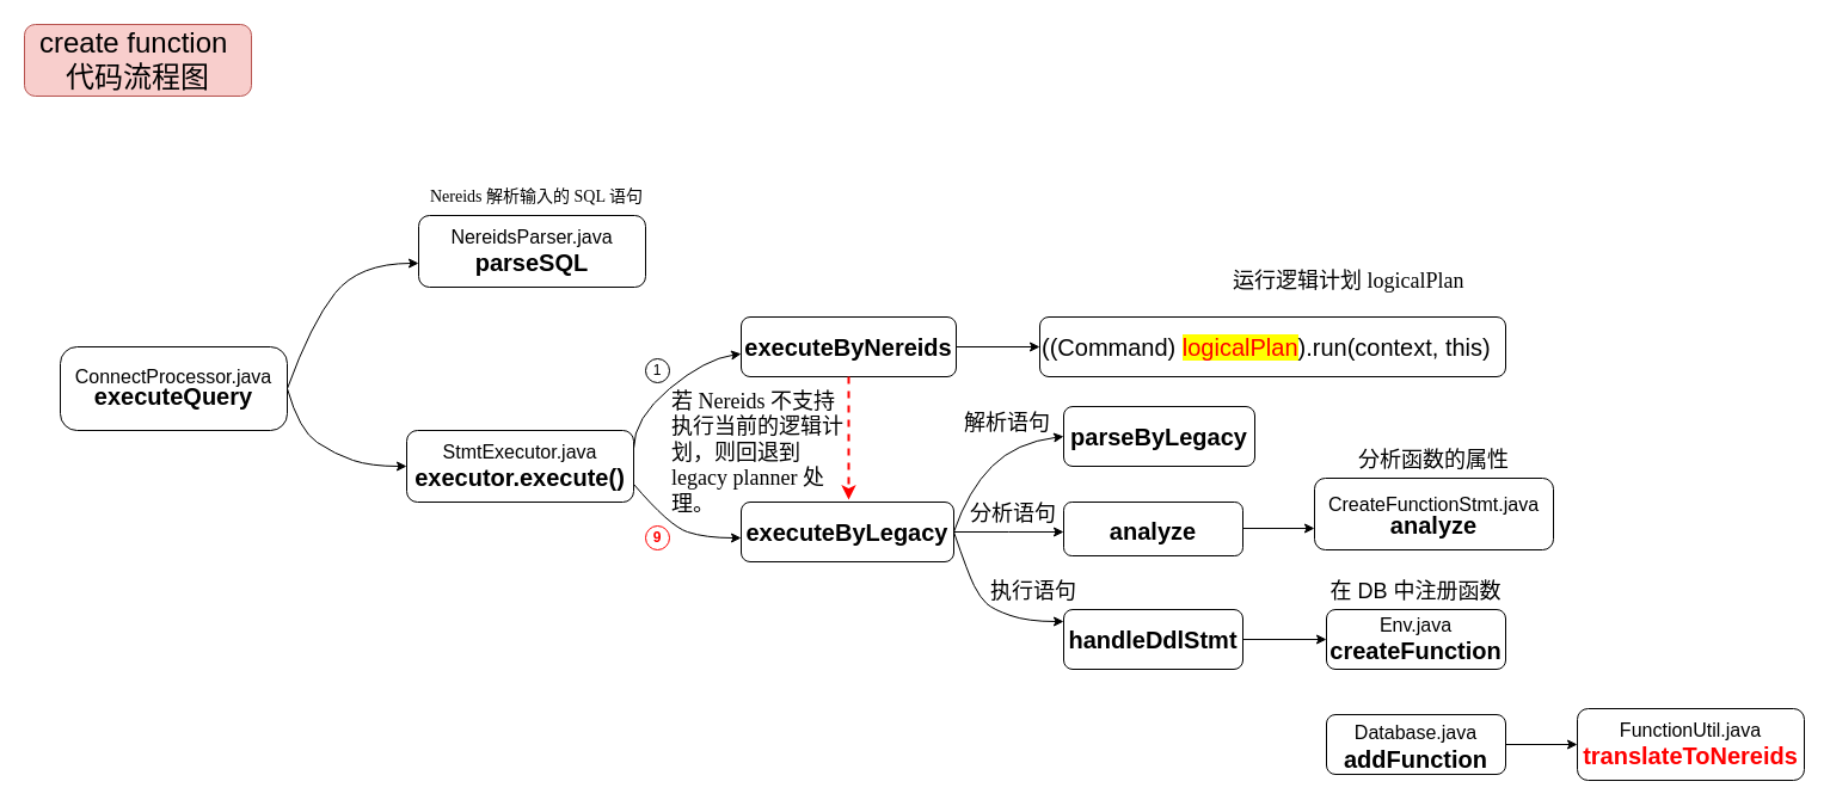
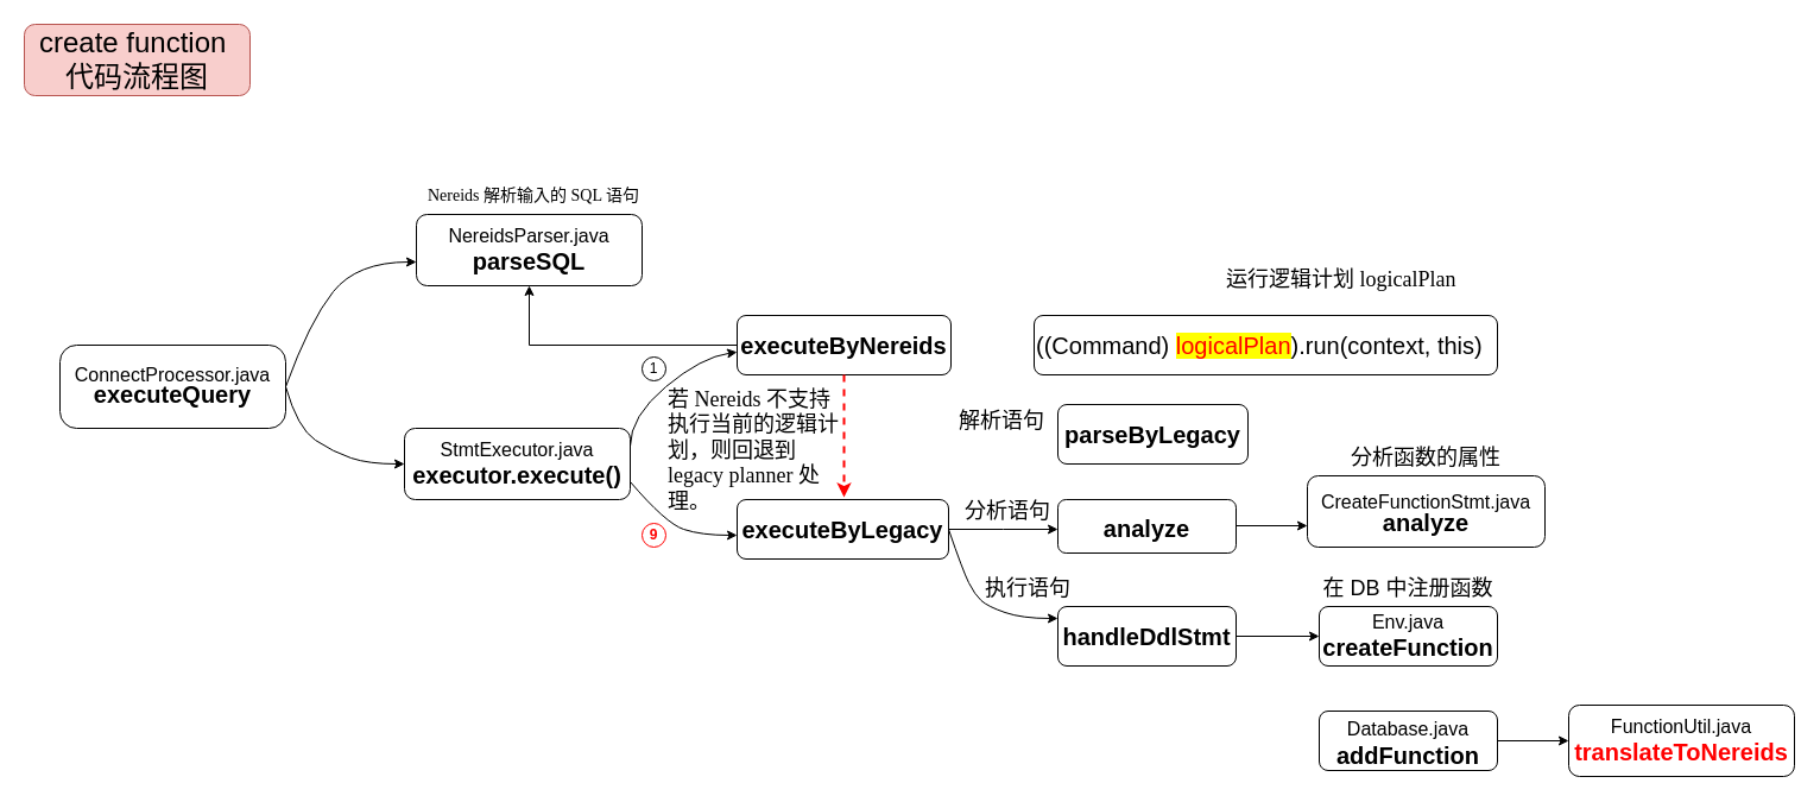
- <mxCell id="8" value="" style="edgeStyle=orthogonalEdgeStyle;rounded=0;orthogonalLoop=1;jettySize=auto;html=1;" parent="1" source="9" target="15" edge="1"><mxGeometry relative="1" as="geometry" /></mxCell>
+ <mxCell id="8" value="" style="edgeStyle=orthogonalEdgeStyle;rounded=0;orthogonalLoop=1;jettySize=auto;html=1;" parent="1" source="9" target="3" edge="1"><mxGeometry relative="1" as="geometry" /></mxCell>
- <mxCell id="17" value="" style="curved=1;endArrow=classic;html=1;rounded=0;exitX=1;exitY=0.5;exitDx=0;exitDy=0;entryX=0;entryY=0.5;entryDx=0;entryDy=0;" parent="1" source="11" target="18" edge="1"><mxGeometry width="50" height="50" relative="1" as="geometry"><mxPoint x="790" y="450" as="sourcePoint" /><mxPoint x="890" y="350" as="targetPoint" /><Array as="points"><mxPoint x="810" y="410" /><mxPoint x="850" y="370" /></Array></mxGeometry></mxCell>
